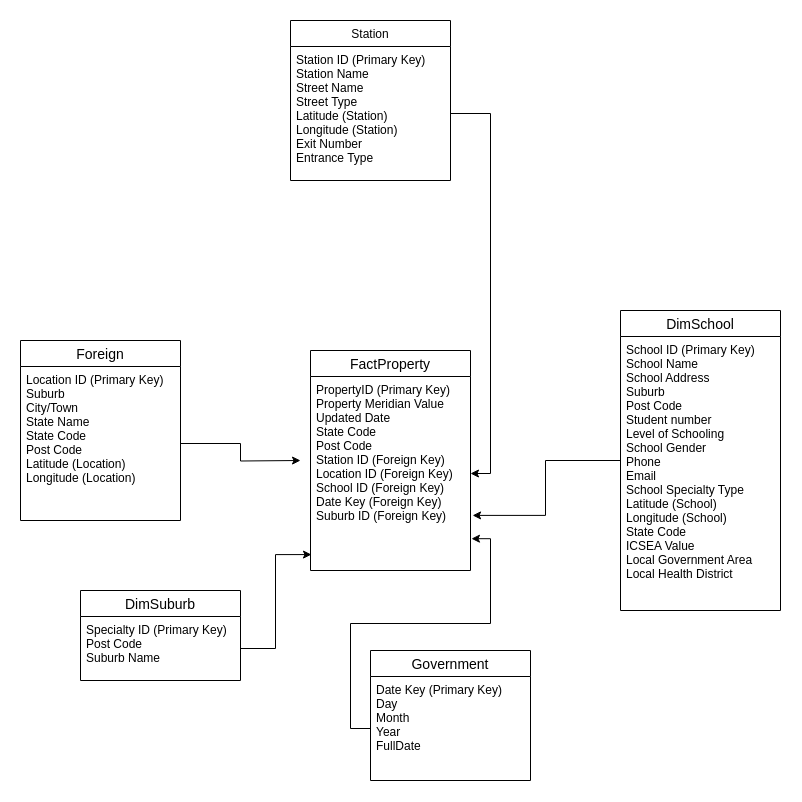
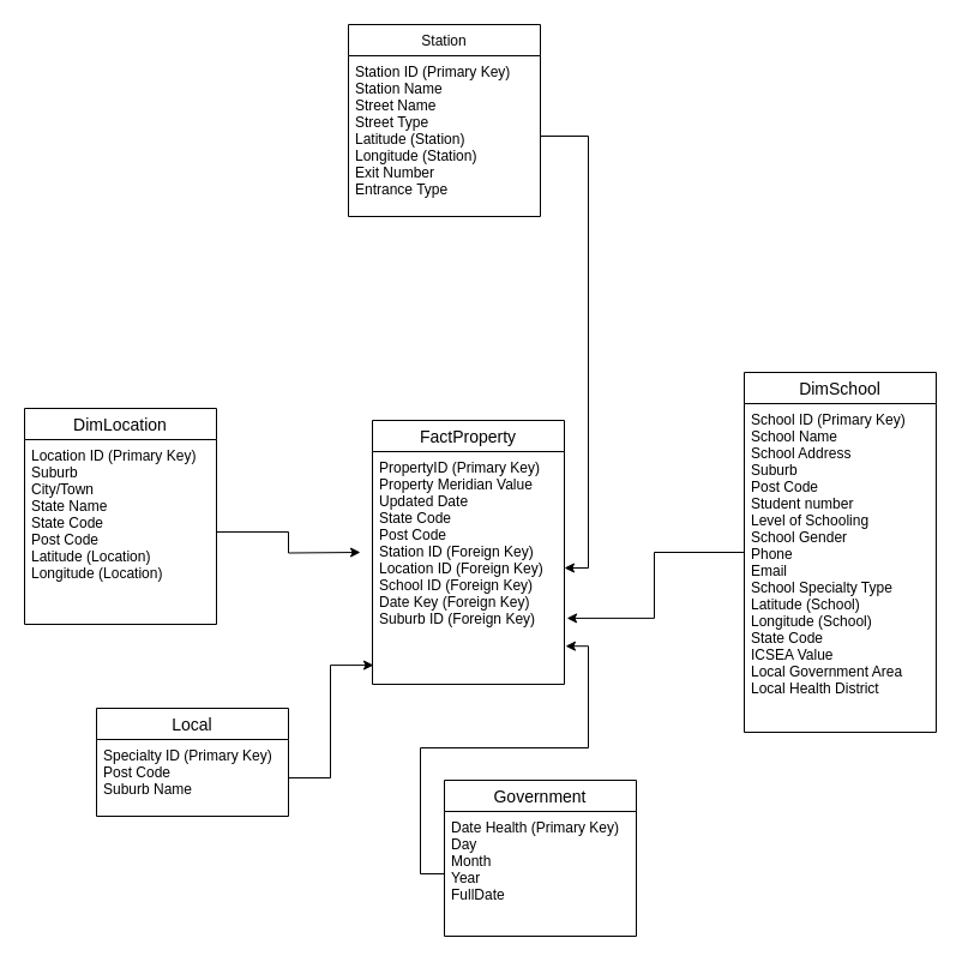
- <mxCell id="6" value="Foreign" style="swimlane;fontStyle=0;childLayout=stackLayout;horizontal=1;startSize=26;horizontalStack=0;resizeParent=1;resizeParentMax=0;resizeLast=0;collapsible=1;marginBottom=0;align=center;fontSize=14;html=0;" parent="1" vertex="1"><mxGeometry x="20" y="340" width="160" height="180" as="geometry" /></mxCell>
+ <mxCell id="6" value="DimLocation" style="swimlane;fontStyle=0;childLayout=stackLayout;horizontal=1;startSize=26;horizontalStack=0;resizeParent=1;resizeParentMax=0;resizeLast=0;collapsible=1;marginBottom=0;align=center;fontSize=14;html=0;" parent="1" vertex="1"><mxGeometry x="20" y="340" width="160" height="180" as="geometry" /></mxCell>
- <mxCell id="13" value="DimSuburb" style="swimlane;fontStyle=0;childLayout=stackLayout;horizontal=1;startSize=26;horizontalStack=0;resizeParent=1;resizeParentMax=0;resizeLast=0;collapsible=1;marginBottom=0;align=center;fontSize=14;html=0;" parent="1" vertex="1"><mxGeometry x="80" y="590" width="160" height="90" as="geometry" /></mxCell>
+ <mxCell id="13" value="Local" style="swimlane;fontStyle=0;childLayout=stackLayout;horizontal=1;startSize=26;horizontalStack=0;resizeParent=1;resizeParentMax=0;resizeLast=0;collapsible=1;marginBottom=0;align=center;fontSize=14;html=0;" parent="1" vertex="1"><mxGeometry x="80" y="590" width="160" height="90" as="geometry" /></mxCell>
- <mxCell id="12" value="Date Key (Primary Key)&#10;Day&#10;Month&#10;Year&#10;FullDate&#10;" style="text;strokeColor=none;fillColor=none;spacingLeft=4;spacingRight=4;overflow=hidden;rotatable=0;points=[[0,0.5],[1,0.5]];portConstraint=eastwest;fontSize=12;" parent="11" vertex="1"><mxGeometry y="26" width="160" height="104" as="geometry" /></mxCell>
+ <mxCell id="12" value="Date Health (Primary Key)&#10;Day&#10;Month&#10;Year&#10;FullDate&#10;" style="text;strokeColor=none;fillColor=none;spacingLeft=4;spacingRight=4;overflow=hidden;rotatable=0;points=[[0,0.5],[1,0.5]];portConstraint=eastwest;fontSize=12;" parent="11" vertex="1"><mxGeometry y="26" width="160" height="104" as="geometry" /></mxCell>
